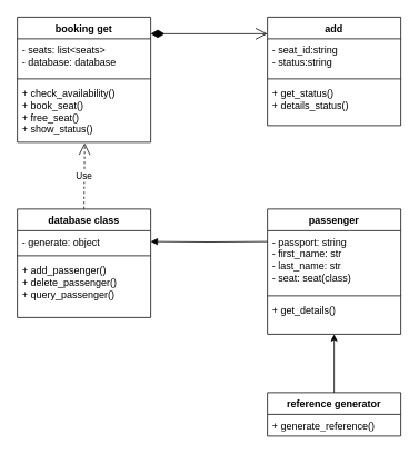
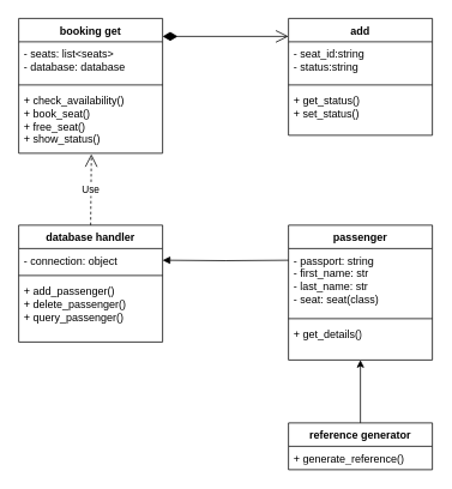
- <mxCell id="9" value="+ get_status()&lt;div&gt;+ details_status()&lt;/div&gt;" style="text;strokeColor=none;fillColor=none;align=left;verticalAlign=top;spacingLeft=4;spacingRight=4;overflow=hidden;rotatable=0;points=[[0,0.5],[1,0.5]];portConstraint=eastwest;whiteSpace=wrap;html=1;" vertex="1" parent="6"><mxGeometry y="78" width="160" height="52" as="geometry" /></mxCell>
+ <mxCell id="9" value="+ get_status()&lt;div&gt;+ set_status()&lt;/div&gt;" style="text;strokeColor=none;fillColor=none;align=left;verticalAlign=top;spacingLeft=4;spacingRight=4;overflow=hidden;rotatable=0;points=[[0,0.5],[1,0.5]];portConstraint=eastwest;whiteSpace=wrap;html=1;" vertex="1" parent="6"><mxGeometry y="78" width="160" height="52" as="geometry" /></mxCell>
- <mxCell id="11" value="database class" style="swimlane;fontStyle=1;align=center;verticalAlign=top;childLayout=stackLayout;horizontal=1;startSize=26;horizontalStack=0;resizeParent=1;resizeParentMax=0;resizeLast=0;collapsible=1;marginBottom=0;whiteSpace=wrap;html=1;" vertex="1" parent="1"><mxGeometry x="20" y="250" width="160" height="130" as="geometry" /></mxCell>
+ <mxCell id="11" value="database handler" style="swimlane;fontStyle=1;align=center;verticalAlign=top;childLayout=stackLayout;horizontal=1;startSize=26;horizontalStack=0;resizeParent=1;resizeParentMax=0;resizeLast=0;collapsible=1;marginBottom=0;whiteSpace=wrap;html=1;" vertex="1" parent="1"><mxGeometry x="20" y="250" width="160" height="130" as="geometry" /></mxCell>
- <mxCell id="12" value="- generate: object&amp;nbsp;" style="text;strokeColor=none;fillColor=none;align=left;verticalAlign=top;spacingLeft=4;spacingRight=4;overflow=hidden;rotatable=0;points=[[0,0.5],[1,0.5]];portConstraint=eastwest;whiteSpace=wrap;html=1;" vertex="1" parent="11"><mxGeometry y="26" width="160" height="26" as="geometry" /></mxCell>
+ <mxCell id="12" value="- connection: object&amp;nbsp;" style="text;strokeColor=none;fillColor=none;align=left;verticalAlign=top;spacingLeft=4;spacingRight=4;overflow=hidden;rotatable=0;points=[[0,0.5],[1,0.5]];portConstraint=eastwest;whiteSpace=wrap;html=1;" vertex="1" parent="11"><mxGeometry y="26" width="160" height="26" as="geometry" /></mxCell>
